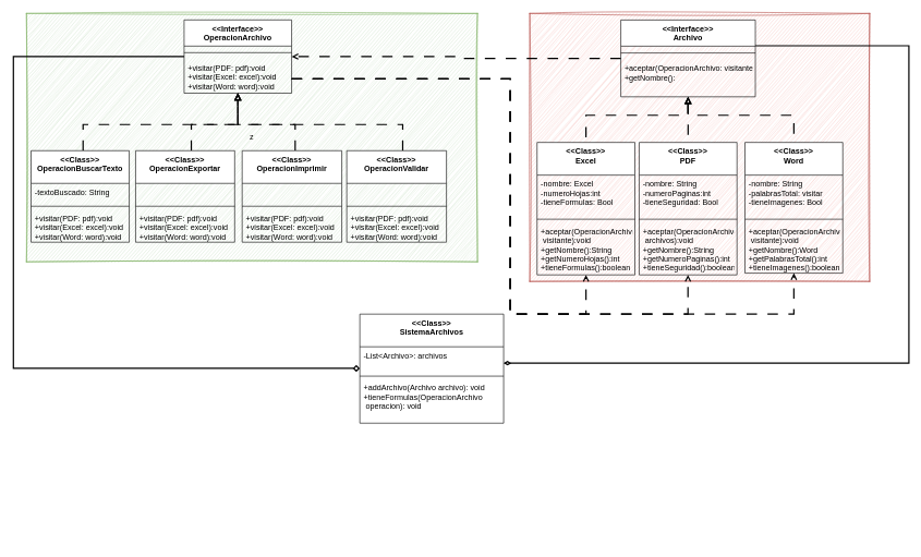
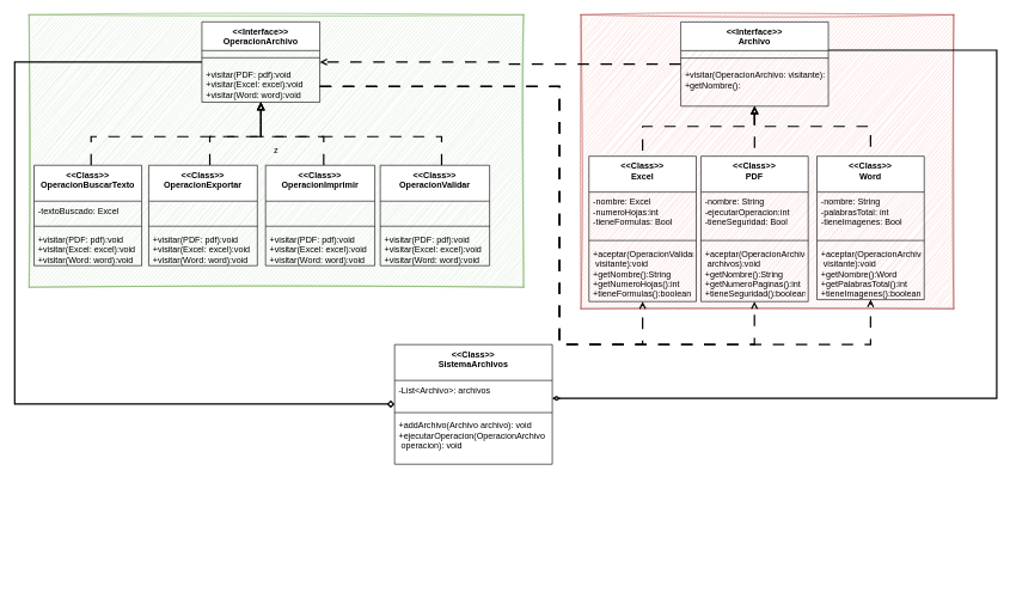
- <mxCell id="10" value="+aceptar(OperacionArchivo: visitante):&#10;+getNombre():" style="text;align=left;verticalAlign=top;spacingLeft=4;spacingRight=4;overflow=hidden;rotatable=0;points=[[0,0.5],[1,0.5]];portConstraint=eastwest;" vertex="1" parent="8"><mxGeometry y="60.772" width="205.801" height="54.007" as="geometry" /></mxCell>
+ <mxCell id="10" value="+visitar(OperacionArchivo: visitante):&#10;+getNombre():" style="text;align=left;verticalAlign=top;spacingLeft=4;spacingRight=4;overflow=hidden;rotatable=0;points=[[0,0.5],[1,0.5]];portConstraint=eastwest;" vertex="1" parent="8"><mxGeometry y="60.772" width="205.801" height="54.007" as="geometry" /></mxCell>
- <mxCell id="16" value="-nombre: String&#10;-numeroPaginas:int    &#10;-tieneSeguridad: Bool&#10;&#10;" style="text;align=left;verticalAlign=top;spacingLeft=4;spacingRight=4;overflow=hidden;rotatable=0;points=[[0,0.5],[1,0.5]];portConstraint=eastwest;rounded=0;shadow=0;html=0;" vertex="1" parent="15"><mxGeometry y="50" width="149.67" height="62.316" as="geometry" /></mxCell>
+ <mxCell id="16" value="-nombre: String&#10;-ejecutarOperacion:int    &#10;-tieneSeguridad: Bool&#10;&#10;" style="text;align=left;verticalAlign=top;spacingLeft=4;spacingRight=4;overflow=hidden;rotatable=0;points=[[0,0.5],[1,0.5]];portConstraint=eastwest;rounded=0;shadow=0;html=0;" vertex="1" parent="15"><mxGeometry y="50" width="149.67" height="62.316" as="geometry" /></mxCell>
- <mxCell id="20" value="-nombre: String&#10;-palabrasTotal: visitar    &#10;-tieneImagenes: Bool&#10;&#10;" style="text;align=left;verticalAlign=top;spacingLeft=4;spacingRight=4;overflow=hidden;rotatable=0;points=[[0,0.5],[1,0.5]];portConstraint=eastwest;rounded=0;shadow=0;html=0;" vertex="1" parent="19"><mxGeometry y="50" width="149.67" height="62.316" as="geometry" /></mxCell>
+ <mxCell id="20" value="-nombre: String&#10;-palabrasTotal: int    &#10;-tieneImagenes: Bool&#10;&#10;" style="text;align=left;verticalAlign=top;spacingLeft=4;spacingRight=4;overflow=hidden;rotatable=0;points=[[0,0.5],[1,0.5]];portConstraint=eastwest;rounded=0;shadow=0;html=0;" vertex="1" parent="19"><mxGeometry y="50" width="149.67" height="62.316" as="geometry" /></mxCell>
- <mxCell id="31" value="-textoBuscado: String&#10;" style="text;align=left;verticalAlign=top;spacingLeft=4;spacingRight=4;overflow=hidden;rotatable=0;points=[[0,0.5],[1,0.5]];portConstraint=eastwest;rounded=0;shadow=0;html=0;" vertex="1" parent="30"><mxGeometry y="50" width="150.199" height="30" as="geometry" /></mxCell>
+ <mxCell id="31" value="-textoBuscado: Excel&#10;" style="text;align=left;verticalAlign=top;spacingLeft=4;spacingRight=4;overflow=hidden;rotatable=0;points=[[0,0.5],[1,0.5]];portConstraint=eastwest;rounded=0;shadow=0;html=0;" vertex="1" parent="30"><mxGeometry y="50" width="150.199" height="30" as="geometry" /></mxCell>
- <mxCell id="14" value="+aceptar(OperacionArchivo:&#10; visitante):void&#10;+getNombre():String&#10;+getNumeroHojas():int&#10;+tieneFormulas():boolean" style="text;align=left;verticalAlign=top;spacingLeft=4;spacingRight=4;overflow=hidden;rotatable=0;points=[[0,0.5],[1,0.5]];portConstraint=eastwest;" vertex="1" parent="11"><mxGeometry y="122.702" width="149.67" height="76.629" as="geometry" /></mxCell>
+ <mxCell id="14" value="+aceptar(OperacionValidar:&#10; visitante):void&#10;+getNombre():String&#10;+getNumeroHojas():int&#10;+tieneFormulas():boolean" style="text;align=left;verticalAlign=top;spacingLeft=4;spacingRight=4;overflow=hidden;rotatable=0;points=[[0,0.5],[1,0.5]];portConstraint=eastwest;" vertex="1" parent="11"><mxGeometry y="122.702" width="149.67" height="76.629" as="geometry" /></mxCell>
- <mxCell id="56" value="+addArchivo(Archivo archivo): void&#10;+tieneFormulas(OperacionArchivo&#10; operacion): void" style="text;align=left;verticalAlign=top;spacingLeft=4;spacingRight=4;overflow=hidden;rotatable=0;points=[[0,0.5],[1,0.5]];portConstraint=eastwest;" vertex="1" parent="53"><mxGeometry y="99.737" width="220" height="48.42" as="geometry" /></mxCell>
+ <mxCell id="56" value="+addArchivo(Archivo archivo): void&#10;+ejecutarOperacion(OperacionArchivo&#10; operacion): void" style="text;align=left;verticalAlign=top;spacingLeft=4;spacingRight=4;overflow=hidden;rotatable=0;points=[[0,0.5],[1,0.5]];portConstraint=eastwest;" vertex="1" parent="53"><mxGeometry y="99.737" width="220" height="48.42" as="geometry" /></mxCell>
